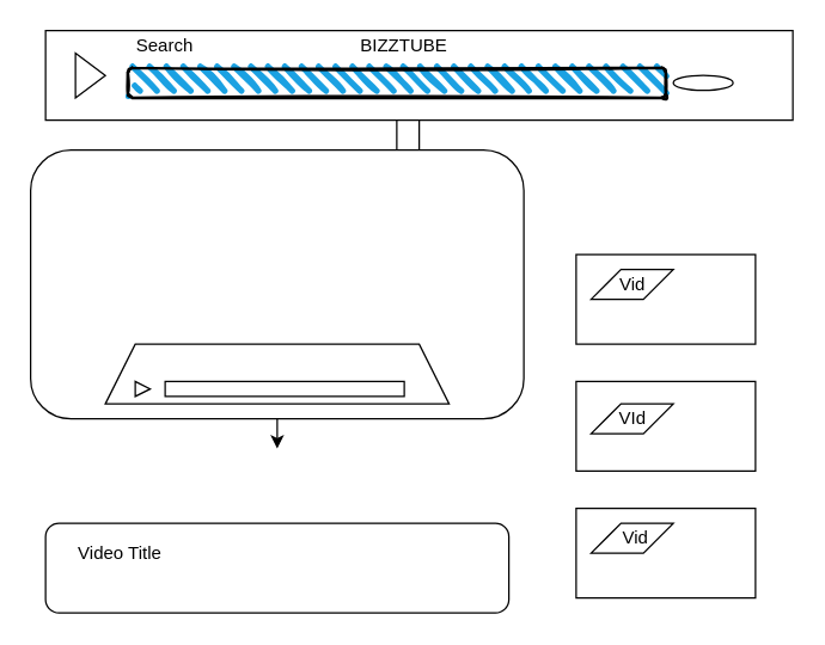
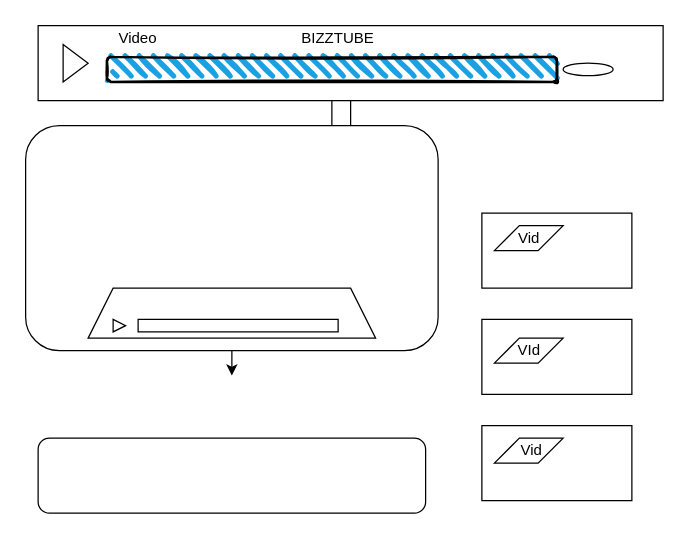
- <mxCell id="22" value="Search" style="text;html=1;strokeColor=none;fillColor=none;align=center;verticalAlign=middle;whiteSpace=wrap;rounded=0;" vertex="1" parent="1"><mxGeometry x="90" y="20" width="40" height="20" as="geometry" /></mxCell>
+ <mxCell id="22" value="Video" style="text;html=1;strokeColor=none;fillColor=none;align=center;verticalAlign=middle;whiteSpace=wrap;rounded=0;" vertex="1" parent="1"><mxGeometry x="90" y="20" width="40" height="20" as="geometry" /></mxCell>
- <mxCell id="17" value="Video Title" style="text;html=1;strokeColor=none;fillColor=none;align=center;verticalAlign=middle;whiteSpace=wrap;rounded=0;" vertex="1" parent="1"><mxGeometry x="40" y="360" width="80" height="20" as="geometry" /></mxCell>
